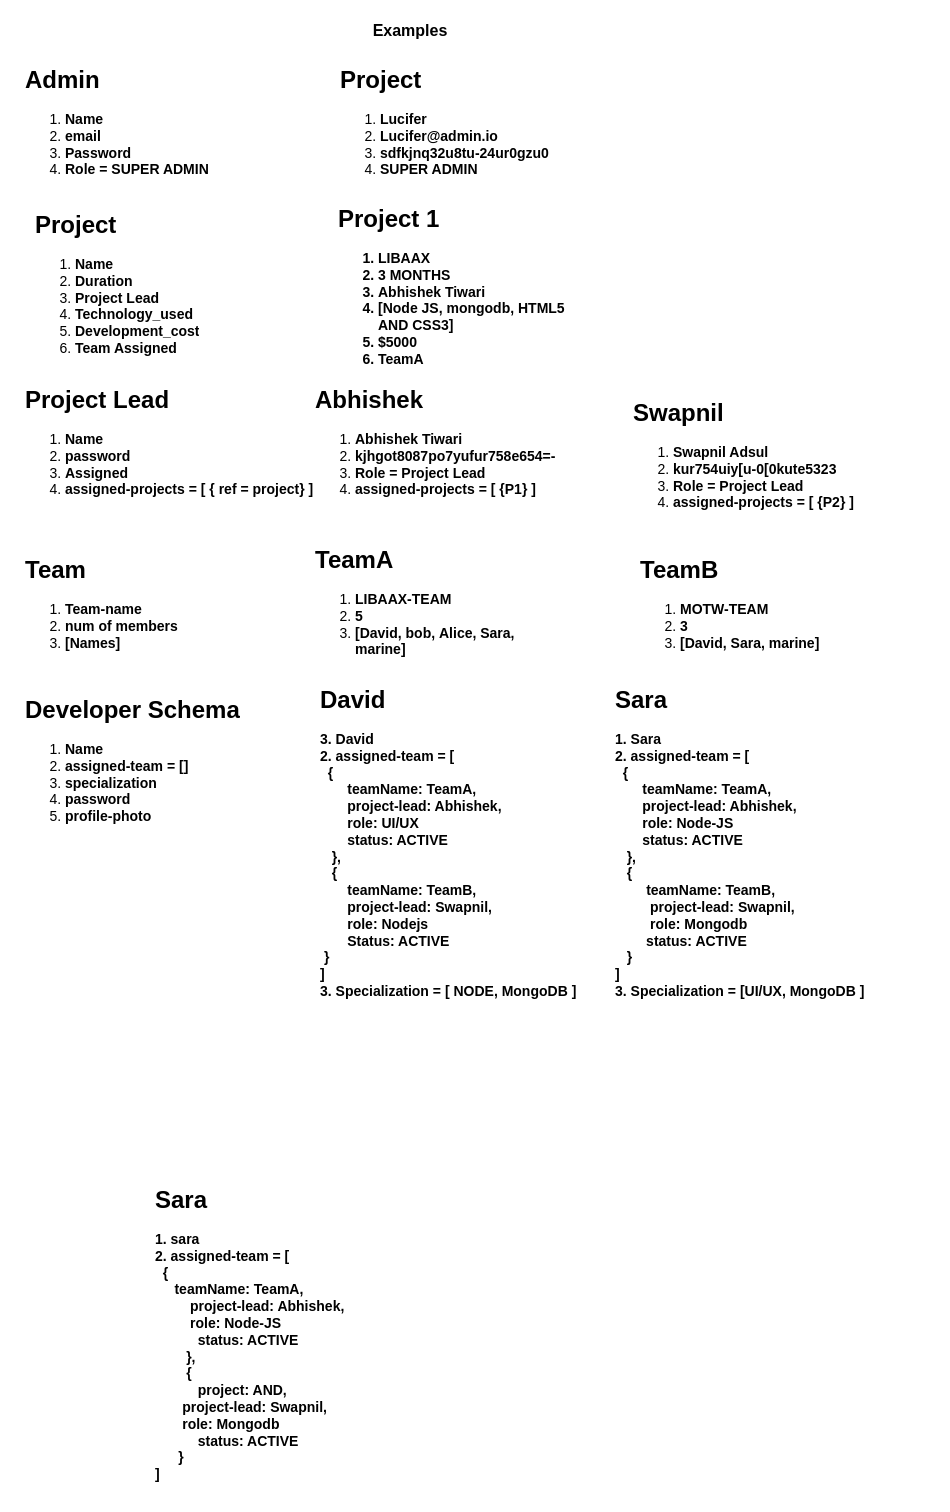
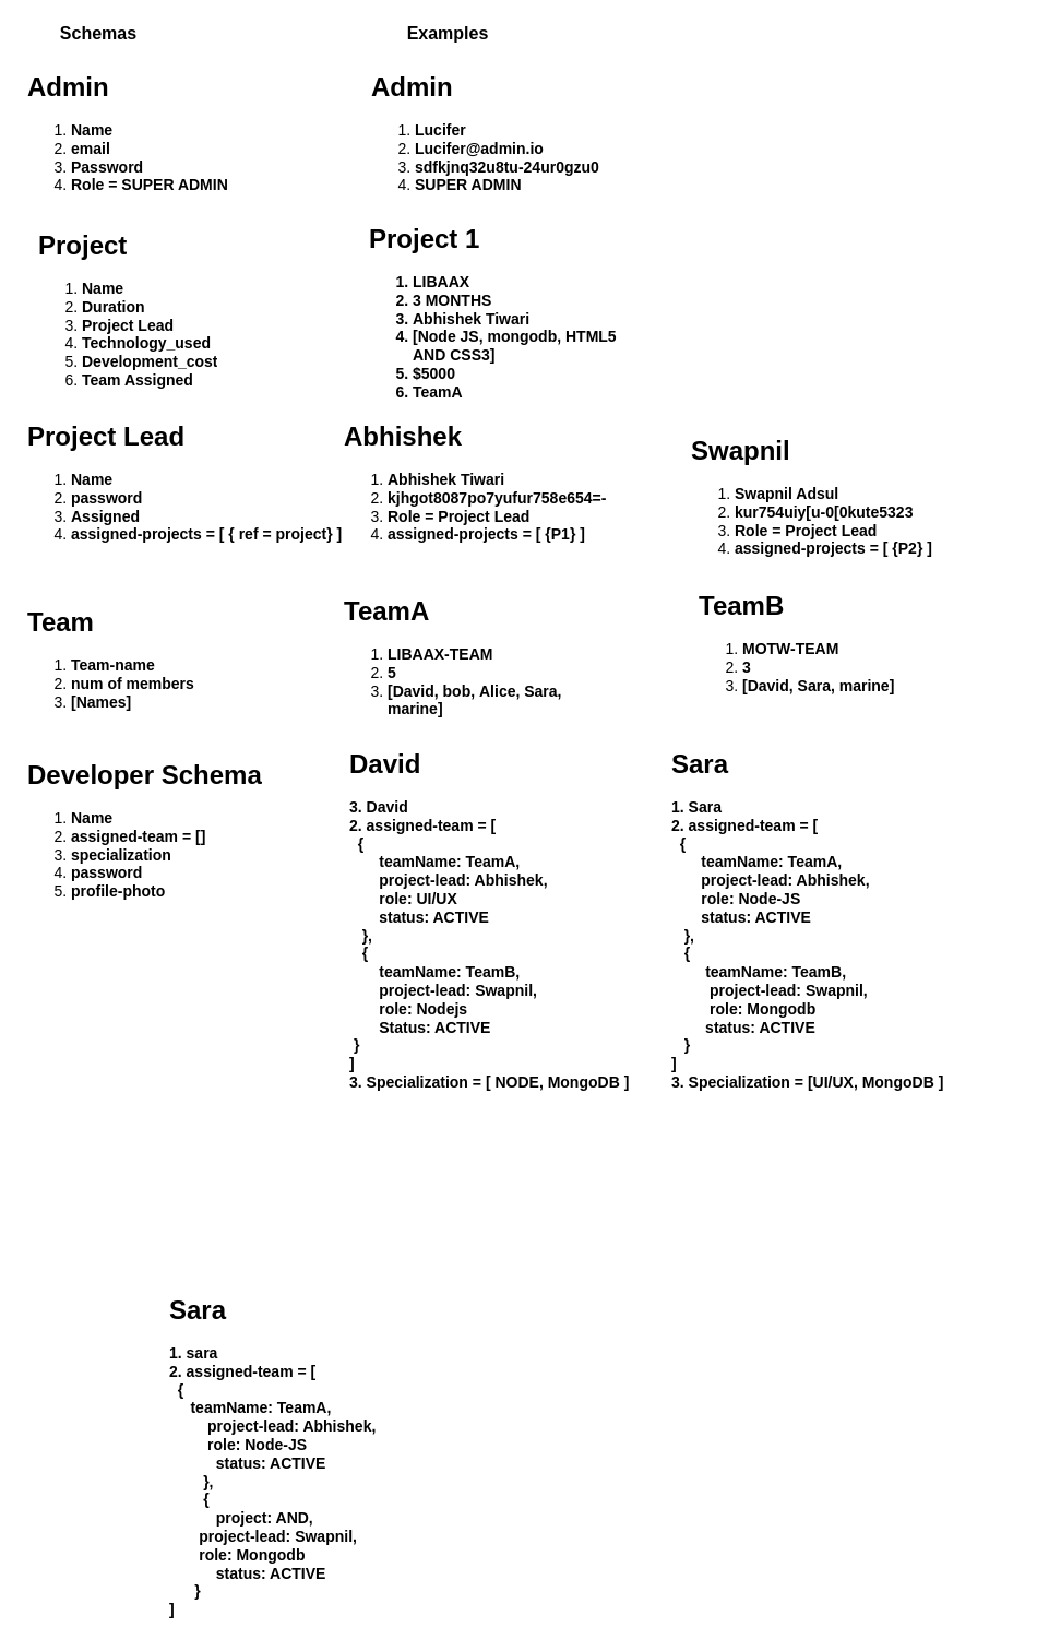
+ <mxCell id="9" value="&lt;b&gt;&lt;font style=&quot;font-size: 16px&quot;&gt;Schemas&lt;/font&gt;&lt;/b&gt;" style="text;html=1;strokeColor=none;fillColor=none;align=center;verticalAlign=middle;whiteSpace=wrap;rounded=0;" vertex="1" parent="1"><mxGeometry x="30" y="20" width="120" height="20" as="geometry" /></mxCell>
- <mxCell id="7" value="&lt;h1&gt;Project&amp;nbsp;&lt;/h1&gt;&lt;div style=&quot;font-size: 14px&quot;&gt;&lt;ol&gt;&lt;li&gt;&lt;b&gt;Lucifer&lt;/b&gt;&lt;/li&gt;&lt;li&gt;&lt;b&gt;Lucifer@admin.io&lt;/b&gt;&lt;/li&gt;&lt;li&gt;&lt;b&gt;sdfkjnq32u8tu-24ur0gzu0&lt;/b&gt;&lt;/li&gt;&lt;li&gt;&lt;b&gt;SUPER ADMIN&lt;/b&gt;&lt;/li&gt;&lt;/ol&gt;&lt;/div&gt;" style="text;html=1;strokeColor=none;fillColor=none;spacing=5;spacingTop=-20;whiteSpace=wrap;overflow=hidden;rounded=0;" vertex="1" parent="1"><mxGeometry x="335" y="60" width="230.75" height="139" as="geometry" /></mxCell>
+ <mxCell id="7" value="&lt;h1&gt;Admin&amp;nbsp;&lt;/h1&gt;&lt;div style=&quot;font-size: 14px&quot;&gt;&lt;ol&gt;&lt;li&gt;&lt;b&gt;Lucifer&lt;/b&gt;&lt;/li&gt;&lt;li&gt;&lt;b&gt;Lucifer@admin.io&lt;/b&gt;&lt;/li&gt;&lt;li&gt;&lt;b&gt;sdfkjnq32u8tu-24ur0gzu0&lt;/b&gt;&lt;/li&gt;&lt;li&gt;&lt;b&gt;SUPER ADMIN&lt;/b&gt;&lt;/li&gt;&lt;/ol&gt;&lt;/div&gt;" style="text;html=1;strokeColor=none;fillColor=none;spacing=5;spacingTop=-20;whiteSpace=wrap;overflow=hidden;rounded=0;" vertex="1" parent="1"><mxGeometry x="335" y="60" width="230.75" height="139" as="geometry" /></mxCell>
- <mxCell id="18" value="&lt;h1&gt;TeamB&lt;/h1&gt;&lt;div&gt;&lt;ol&gt;&lt;li style=&quot;font-size: 14px&quot;&gt;&lt;b&gt;MOTW-TEAM&lt;/b&gt;&lt;/li&gt;&lt;li style=&quot;font-size: 14px&quot;&gt;&lt;b&gt;3&lt;/b&gt;&lt;/li&gt;&lt;li style=&quot;font-size: 14px&quot;&gt;&lt;b&gt;[David&lt;/b&gt;&lt;b&gt;, &lt;/b&gt;&lt;span&gt;&lt;b&gt;Sara&lt;/b&gt;&lt;/span&gt;&lt;b&gt;, marine]&lt;/b&gt;&lt;/li&gt;&lt;/ol&gt;&lt;/div&gt;" style="text;html=1;strokeColor=none;fillColor=none;spacing=5;spacingTop=-20;whiteSpace=wrap;overflow=hidden;rounded=0;" vertex="1" parent="1"><mxGeometry x="634.82" y="550" width="240.75" height="120" as="geometry" /></mxCell>
+ <mxCell id="18" value="&lt;h1&gt;TeamB&lt;/h1&gt;&lt;div&gt;&lt;ol&gt;&lt;li style=&quot;font-size: 14px&quot;&gt;&lt;b&gt;MOTW-TEAM&lt;/b&gt;&lt;/li&gt;&lt;li style=&quot;font-size: 14px&quot;&gt;&lt;b&gt;3&lt;/b&gt;&lt;/li&gt;&lt;li style=&quot;font-size: 14px&quot;&gt;&lt;b&gt;[David&lt;/b&gt;&lt;b&gt;, &lt;/b&gt;&lt;span&gt;&lt;b&gt;Sara&lt;/b&gt;&lt;/span&gt;&lt;b&gt;, marine]&lt;/b&gt;&lt;/li&gt;&lt;/ol&gt;&lt;/div&gt;" style="text;html=1;strokeColor=none;fillColor=none;spacing=5;spacingTop=-20;whiteSpace=wrap;overflow=hidden;rounded=0;" vertex="1" parent="1"><mxGeometry x="634.82" y="535" width="240.75" height="120" as="geometry" /></mxCell>
